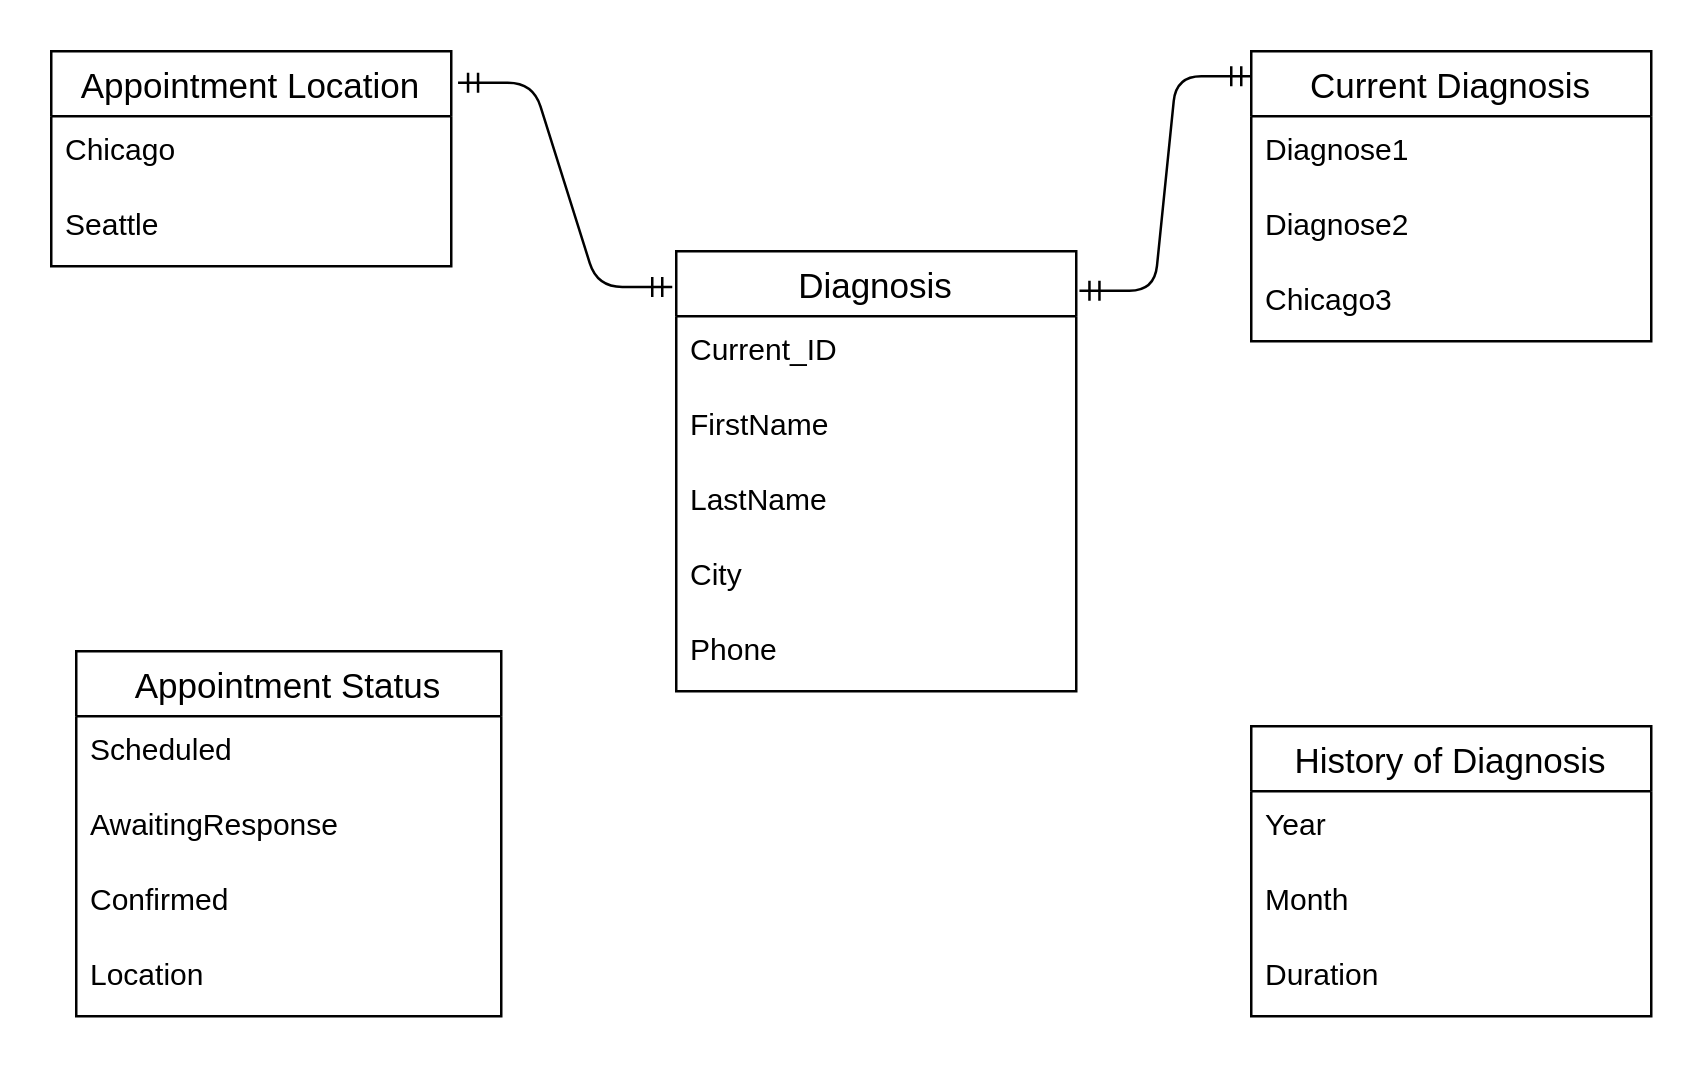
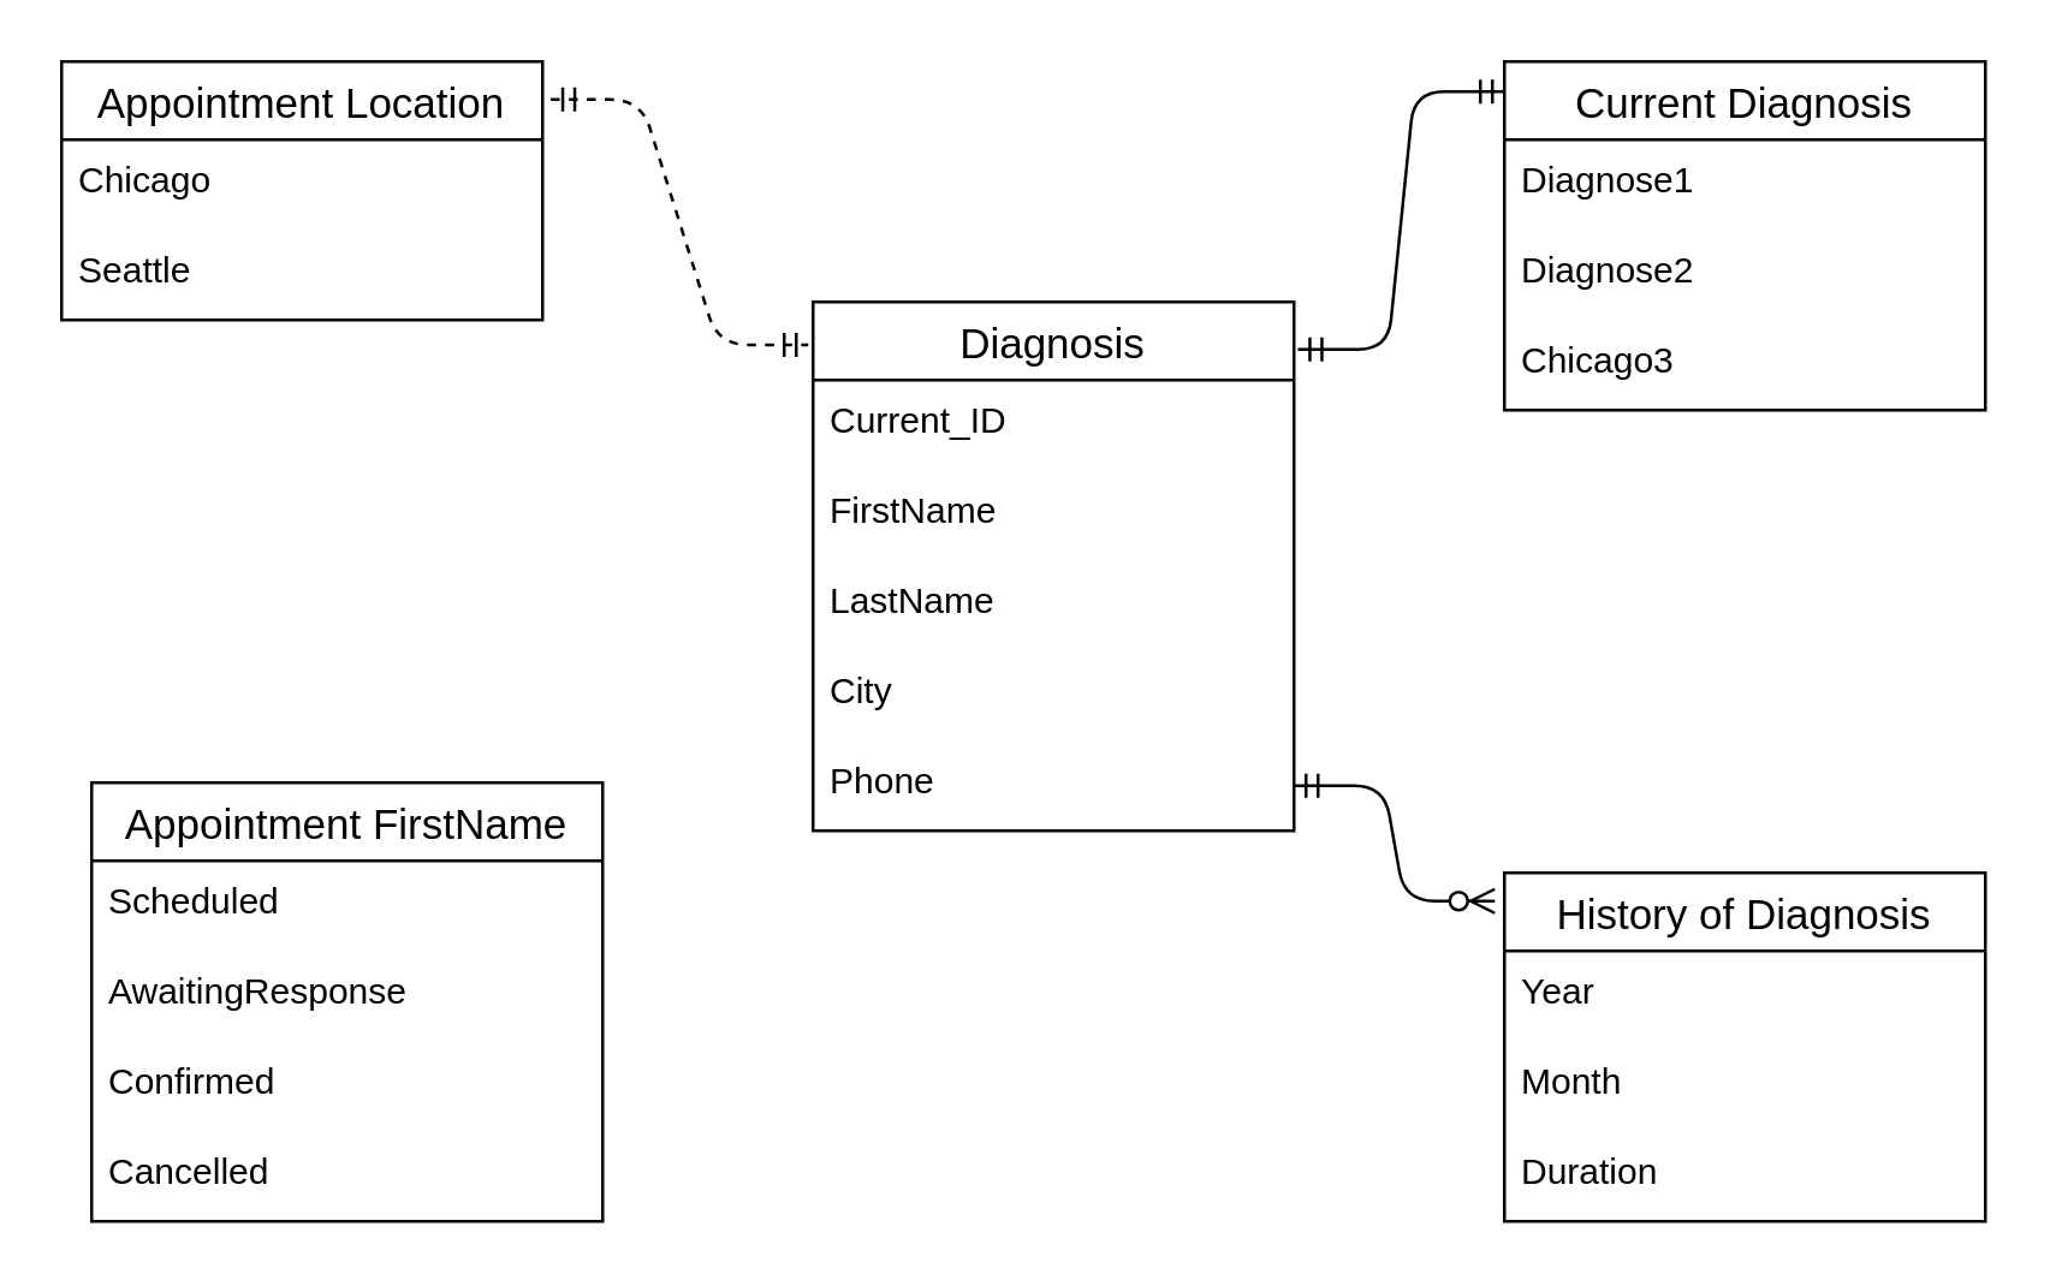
- <mxCell id="24" value="" style="edgeStyle=entityRelationEdgeStyle;fontSize=12;html=1;endArrow=ERmandOne;startArrow=ERmandOne;exitX=1.017;exitY=0.147;exitDx=0;exitDy=0;exitPerimeter=0;entryX=-0.01;entryY=0.081;entryDx=0;entryDy=0;entryPerimeter=0;" parent="1" source="7" target="10" edge="1"><mxGeometry width="100" height="100" relative="1" as="geometry"><mxPoint x="170" y="90" as="sourcePoint" /><mxPoint x="270" y="-10" as="targetPoint" /></mxGeometry></mxCell>
+ <mxCell id="24" value="" style="edgeStyle=entityRelationEdgeStyle;fontSize=12;html=1;endArrow=ERmandOne;startArrow=ERmandOne;exitX=1.017;exitY=0.147;exitDx=0;exitDy=0;exitPerimeter=0;entryX=-0.01;entryY=0.081;entryDx=0;entryDy=0;entryPerimeter=0;dashed=1;" parent="1" source="7" target="10" edge="1"><mxGeometry width="100" height="100" relative="1" as="geometry"><mxPoint x="170" y="90" as="sourcePoint" /><mxPoint x="270" y="-10" as="targetPoint" /></mxGeometry></mxCell>
- <mxCell id="2" value="Appointment Status" style="swimlane;fontStyle=0;childLayout=stackLayout;horizontal=1;startSize=26;horizontalStack=0;resizeParent=1;resizeParentMax=0;resizeLast=0;collapsible=1;marginBottom=0;align=center;fontSize=14;" parent="1" vertex="1"><mxGeometry x="30" y="260" width="170" height="146" as="geometry" /></mxCell>
+ <mxCell id="2" value="Appointment FirstName" style="swimlane;fontStyle=0;childLayout=stackLayout;horizontal=1;startSize=26;horizontalStack=0;resizeParent=1;resizeParentMax=0;resizeLast=0;collapsible=1;marginBottom=0;align=center;fontSize=14;" parent="1" vertex="1"><mxGeometry x="30" y="260" width="170" height="146" as="geometry" /></mxCell>
+ <mxCell id="26" value="" style="edgeStyle=entityRelationEdgeStyle;fontSize=12;html=1;endArrow=ERzeroToMany;startArrow=ERmandOne;entryX=-0.02;entryY=0.081;entryDx=0;entryDy=0;entryPerimeter=0;exitX=1;exitY=0.5;exitDx=0;exitDy=0;" parent="1" source="15" target="20" edge="1"><mxGeometry width="100" height="100" relative="1" as="geometry"><mxPoint x="350" y="230" as="sourcePoint" /><mxPoint x="450" y="130" as="targetPoint" /></mxGeometry></mxCell>
- <mxCell id="6" value="Location" style="text;strokeColor=none;fillColor=none;spacingLeft=4;spacingRight=4;overflow=hidden;rotatable=0;points=[[0,0.5],[1,0.5]];portConstraint=eastwest;fontSize=12;" parent="2" vertex="1"><mxGeometry y="116" width="170" height="30" as="geometry" /></mxCell>
+ <mxCell id="6" value="Cancelled" style="text;strokeColor=none;fillColor=none;spacingLeft=4;spacingRight=4;overflow=hidden;rotatable=0;points=[[0,0.5],[1,0.5]];portConstraint=eastwest;fontSize=12;" parent="2" vertex="1"><mxGeometry y="116" width="170" height="30" as="geometry" /></mxCell>
